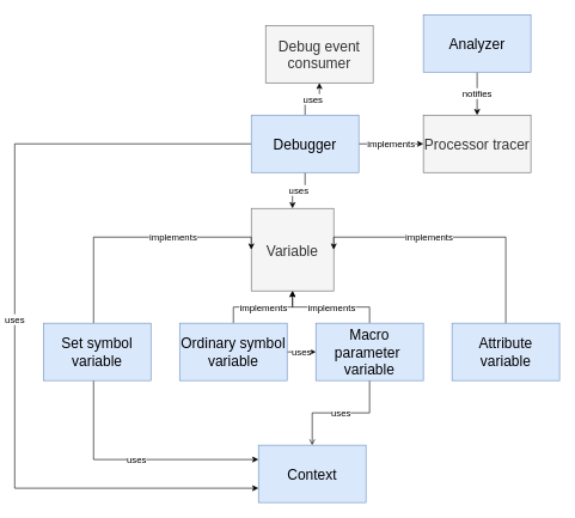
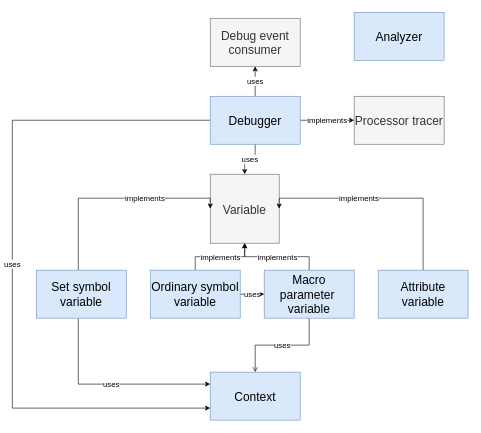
- <mxCell id="23" value="Debug event consumer" style="rounded=0;whiteSpace=wrap;html=1;fillColor=#f5f5f5;strokeColor=#666666;fontSize=20;fontColor=#333333;" vertex="1" parent="1"><mxGeometry x="370" y="35" width="150" height="80" as="geometry" /></mxCell>
+ <mxCell id="23" value="Debug event consumer" style="rounded=0;whiteSpace=wrap;html=1;fillColor=#f5f5f5;strokeColor=#666666;fontSize=20;fontColor=#333333;" vertex="1" parent="1"><mxGeometry x="350" y="30" width="150" height="80" as="geometry" /></mxCell>
- <mxCell id="8" value="notifies" style="edgeStyle=orthogonalEdgeStyle;rounded=0;orthogonalLoop=1;jettySize=auto;html=1;entryX=0.5;entryY=0;entryDx=0;entryDy=0;fontSize=13;" edge="1" parent="1" source="9" target="7"><mxGeometry relative="1" as="geometry"><Array as="points" /></mxGeometry></mxCell>
- <mxCell id="22" value="Context" style="rounded=0;whiteSpace=wrap;html=1;fillColor=#dae8fc;strokeColor=#6c8ebf;fontSize=20;" vertex="1" parent="1"><mxGeometry x="360" y="620" width="150" height="80" as="geometry" /></mxCell>
+ <mxCell id="22" value="Context" style="rounded=0;whiteSpace=wrap;html=1;fillColor=#dae8fc;strokeColor=#6c8ebf;fontSize=20;" vertex="1" parent="1"><mxGeometry x="350" y="620" width="150" height="80" as="geometry" /></mxCell>
